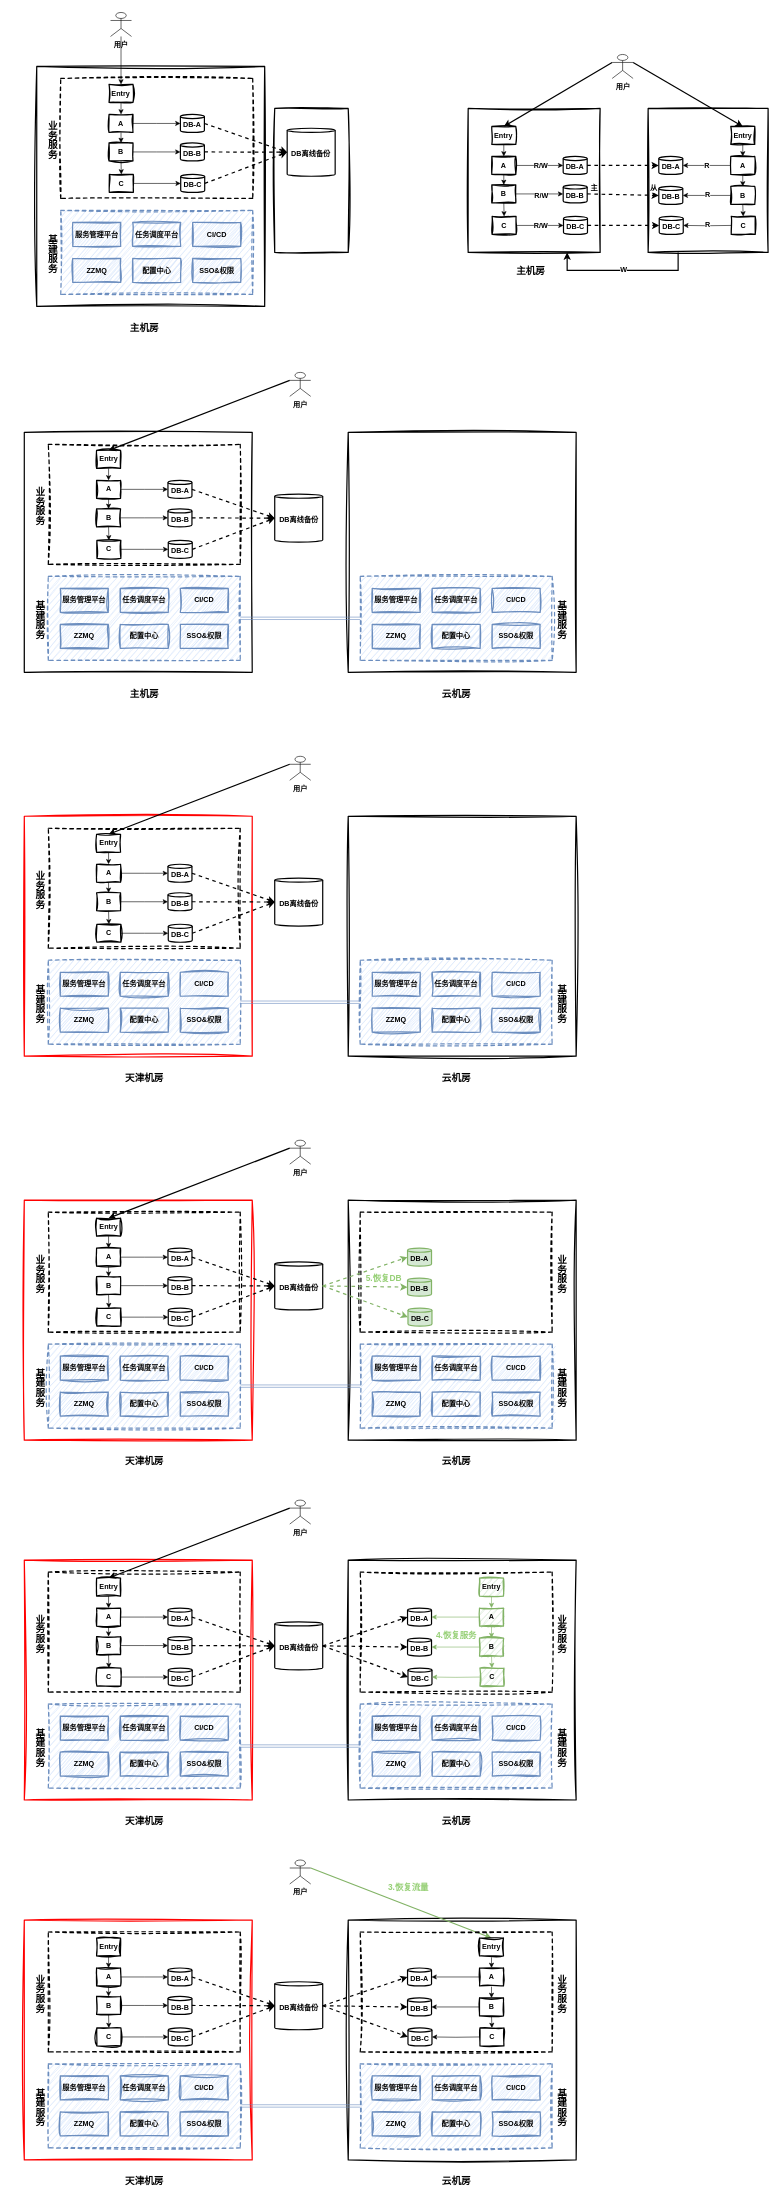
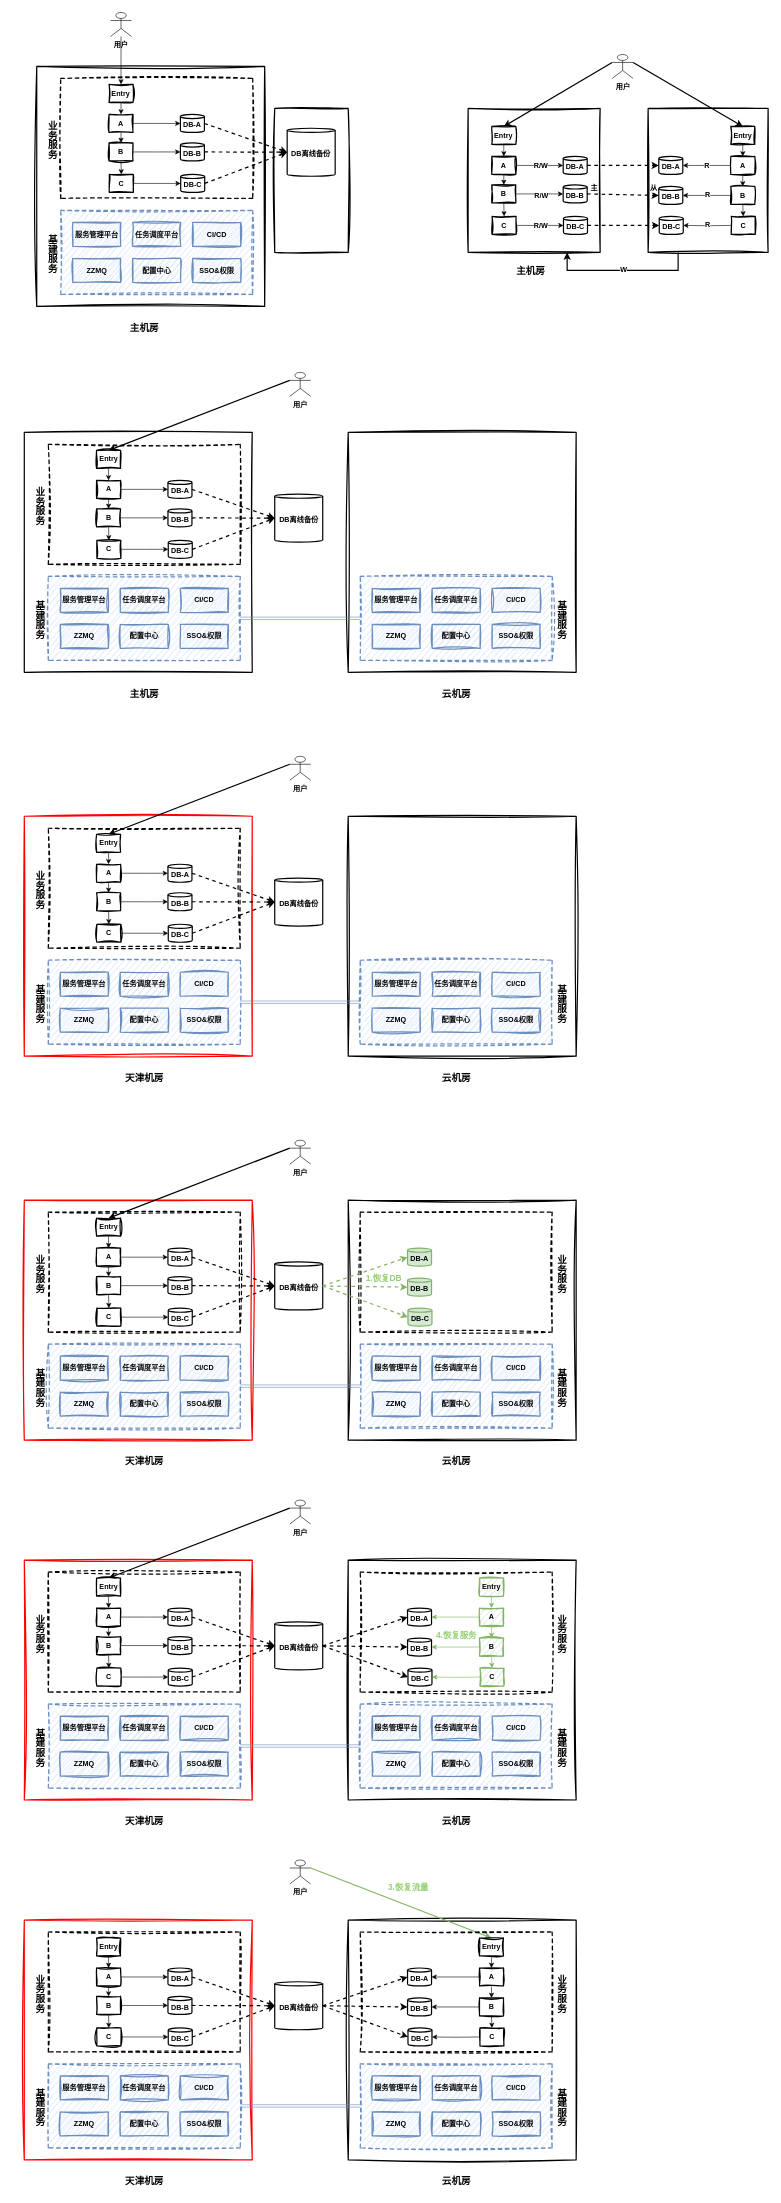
- <mxCell id="197" value="&lt;font size=&quot;1&quot; color=&quot;#97d077&quot; style=&quot;&quot;&gt;&lt;b style=&quot;font-size: 14px;&quot;&gt;5.恢复DB&lt;/b&gt;&lt;/font&gt;" style="text;html=1;align=center;verticalAlign=middle;resizable=0;points=[];autosize=1;strokeColor=none;fillColor=none;sketch=1;curveFitting=1;jiggle=2;" parent="1" vertex="1"><mxGeometry x="598.89" y="2116" width="80" height="30" as="geometry" /></mxCell>
+ <mxCell id="197" value="&lt;font size=&quot;1&quot; color=&quot;#97d077&quot; style=&quot;&quot;&gt;&lt;b style=&quot;font-size: 14px;&quot;&gt;1.恢复DB&lt;/b&gt;&lt;/font&gt;" style="text;html=1;align=center;verticalAlign=middle;resizable=0;points=[];autosize=1;strokeColor=none;fillColor=none;sketch=1;curveFitting=1;jiggle=2;" parent="1" vertex="1"><mxGeometry x="598.89" y="2116" width="80" height="30" as="geometry" /></mxCell>
